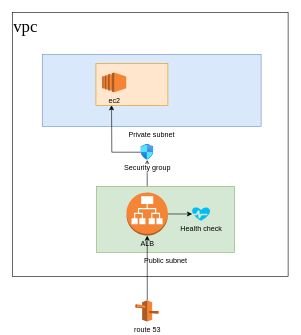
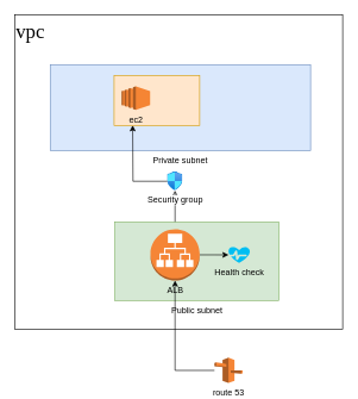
- <mxCell id="14" value="route 53" style="outlineConnect=0;dashed=0;verticalLabelPosition=bottom;verticalAlign=top;align=center;html=1;shape=mxgraph.aws3.route_53;fillColor=#F58536;gradientColor=none;" vertex="1" parent="1"><mxGeometry x="225.25" y="500" width="39.5" height="35.5" as="geometry" /></mxCell>
+ <mxCell id="14" value="route 53" style="outlineConnect=0;dashed=0;verticalLabelPosition=bottom;verticalAlign=top;align=center;html=1;shape=mxgraph.aws3.route_53;fillColor=#F58536;gradientColor=none;" vertex="1" parent="1"><mxGeometry x="300.25" y="500" width="39.5" height="35.5" as="geometry" /></mxCell>
